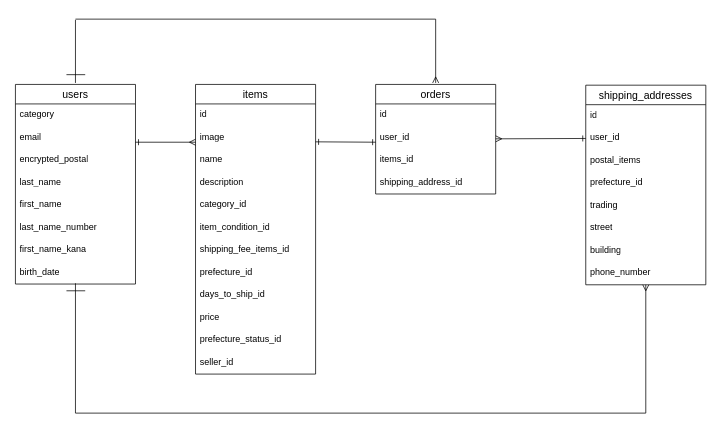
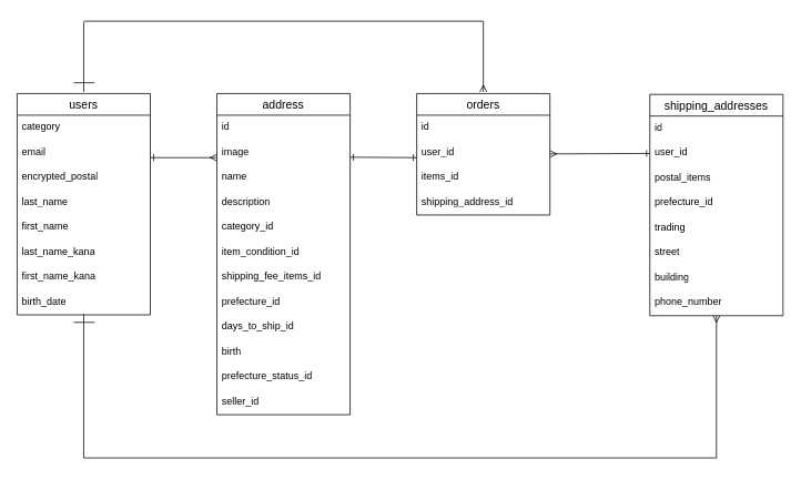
- <mxCell id="12" value="items" style="swimlane;fontStyle=0;childLayout=stackLayout;horizontal=1;startSize=26;horizontalStack=0;resizeParent=1;resizeParentMax=0;resizeLast=0;collapsible=1;marginBottom=0;align=center;fontSize=14;" vertex="1" parent="1"><mxGeometry x="260" y="112" width="160" height="386" as="geometry" /></mxCell>
+ <mxCell id="12" value="address" style="swimlane;fontStyle=0;childLayout=stackLayout;horizontal=1;startSize=26;horizontalStack=0;resizeParent=1;resizeParentMax=0;resizeLast=0;collapsible=1;marginBottom=0;align=center;fontSize=14;" vertex="1" parent="1"><mxGeometry x="260" y="112" width="160" height="386" as="geometry" /></mxCell>
- <mxCell id="9" value="last_name_number" style="text;strokeColor=none;fillColor=none;spacingLeft=4;spacingRight=4;overflow=hidden;rotatable=0;points=[[0,0.5],[1,0.5]];portConstraint=eastwest;fontSize=12;whiteSpace=wrap;html=1;" vertex="1" parent="3"><mxGeometry y="176" width="160" height="30" as="geometry" /></mxCell>
+ <mxCell id="9" value="last_name_kana" style="text;strokeColor=none;fillColor=none;spacingLeft=4;spacingRight=4;overflow=hidden;rotatable=0;points=[[0,0.5],[1,0.5]];portConstraint=eastwest;fontSize=12;whiteSpace=wrap;html=1;" vertex="1" parent="3"><mxGeometry y="176" width="160" height="30" as="geometry" /></mxCell>
- <mxCell id="22" value="price" style="text;strokeColor=none;fillColor=none;spacingLeft=4;spacingRight=4;overflow=hidden;rotatable=0;points=[[0,0.5],[1,0.5]];portConstraint=eastwest;fontSize=12;whiteSpace=wrap;html=1;" vertex="1" parent="12"><mxGeometry y="296" width="160" height="30" as="geometry" /></mxCell>
+ <mxCell id="22" value="birth" style="text;strokeColor=none;fillColor=none;spacingLeft=4;spacingRight=4;overflow=hidden;rotatable=0;points=[[0,0.5],[1,0.5]];portConstraint=eastwest;fontSize=12;whiteSpace=wrap;html=1;" vertex="1" parent="12"><mxGeometry y="296" width="160" height="30" as="geometry" /></mxCell>
